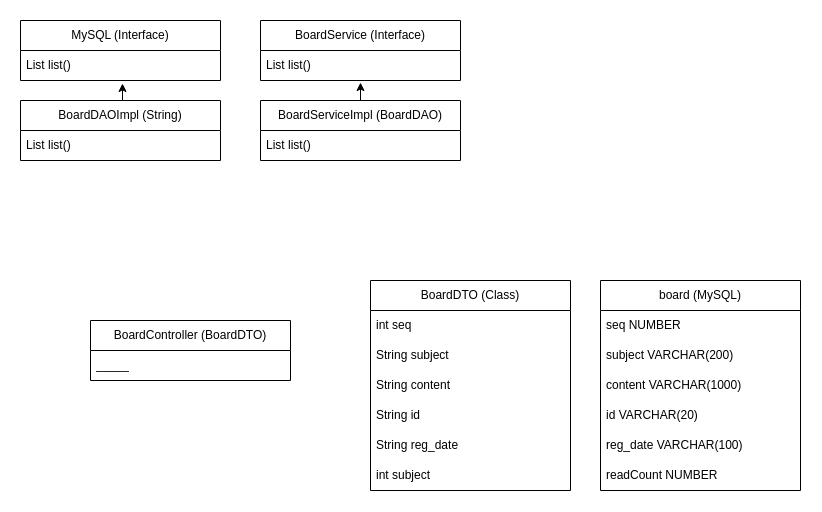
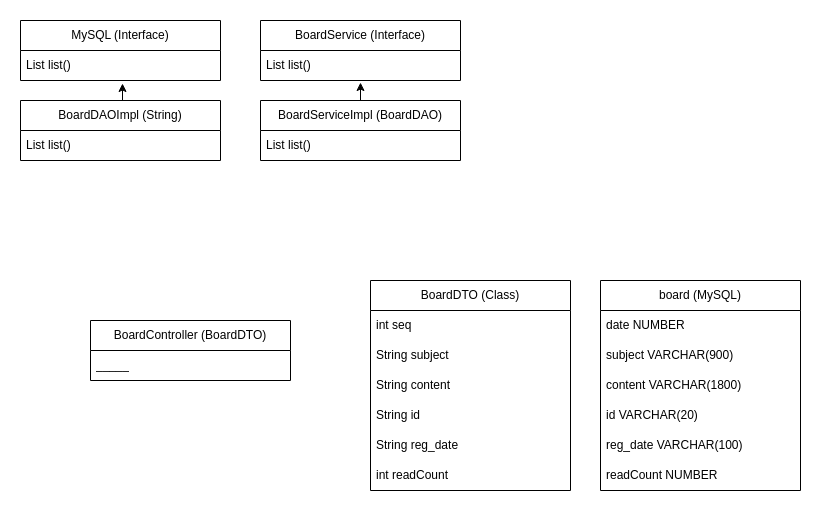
- <mxCell id="3" value="seq NUMBER" style="text;strokeColor=none;fillColor=none;align=left;verticalAlign=middle;spacingLeft=4;spacingRight=4;overflow=hidden;points=[[0,0.5],[1,0.5]];portConstraint=eastwest;rotatable=0;whiteSpace=wrap;html=1;" vertex="1" parent="2"><mxGeometry y="30" width="200" height="30" as="geometry" /></mxCell>
+ <mxCell id="3" value="date NUMBER" style="text;strokeColor=none;fillColor=none;align=left;verticalAlign=middle;spacingLeft=4;spacingRight=4;overflow=hidden;points=[[0,0.5],[1,0.5]];portConstraint=eastwest;rotatable=0;whiteSpace=wrap;html=1;" vertex="1" parent="2"><mxGeometry y="30" width="200" height="30" as="geometry" /></mxCell>
- <mxCell id="4" value="subject VARCHAR(200)" style="text;strokeColor=none;fillColor=none;align=left;verticalAlign=middle;spacingLeft=4;spacingRight=4;overflow=hidden;points=[[0,0.5],[1,0.5]];portConstraint=eastwest;rotatable=0;whiteSpace=wrap;html=1;" vertex="1" parent="2"><mxGeometry y="60" width="200" height="30" as="geometry" /></mxCell>
+ <mxCell id="4" value="subject VARCHAR(900)" style="text;strokeColor=none;fillColor=none;align=left;verticalAlign=middle;spacingLeft=4;spacingRight=4;overflow=hidden;points=[[0,0.5],[1,0.5]];portConstraint=eastwest;rotatable=0;whiteSpace=wrap;html=1;" vertex="1" parent="2"><mxGeometry y="60" width="200" height="30" as="geometry" /></mxCell>
- <mxCell id="5" value="content VARCHAR(1000)" style="text;strokeColor=none;fillColor=none;align=left;verticalAlign=middle;spacingLeft=4;spacingRight=4;overflow=hidden;points=[[0,0.5],[1,0.5]];portConstraint=eastwest;rotatable=0;whiteSpace=wrap;html=1;" vertex="1" parent="2"><mxGeometry y="90" width="200" height="30" as="geometry" /></mxCell>
+ <mxCell id="5" value="content VARCHAR(1800)" style="text;strokeColor=none;fillColor=none;align=left;verticalAlign=middle;spacingLeft=4;spacingRight=4;overflow=hidden;points=[[0,0.5],[1,0.5]];portConstraint=eastwest;rotatable=0;whiteSpace=wrap;html=1;" vertex="1" parent="2"><mxGeometry y="90" width="200" height="30" as="geometry" /></mxCell>
- <mxCell id="15" value="int subject" style="text;strokeColor=none;fillColor=none;align=left;verticalAlign=middle;spacingLeft=4;spacingRight=4;overflow=hidden;points=[[0,0.5],[1,0.5]];portConstraint=eastwest;rotatable=0;whiteSpace=wrap;html=1;" vertex="1" parent="9"><mxGeometry y="180" width="200" height="30" as="geometry" /></mxCell>
+ <mxCell id="15" value="int readCount" style="text;strokeColor=none;fillColor=none;align=left;verticalAlign=middle;spacingLeft=4;spacingRight=4;overflow=hidden;points=[[0,0.5],[1,0.5]];portConstraint=eastwest;rotatable=0;whiteSpace=wrap;html=1;" vertex="1" parent="9"><mxGeometry y="180" width="200" height="30" as="geometry" /></mxCell>
